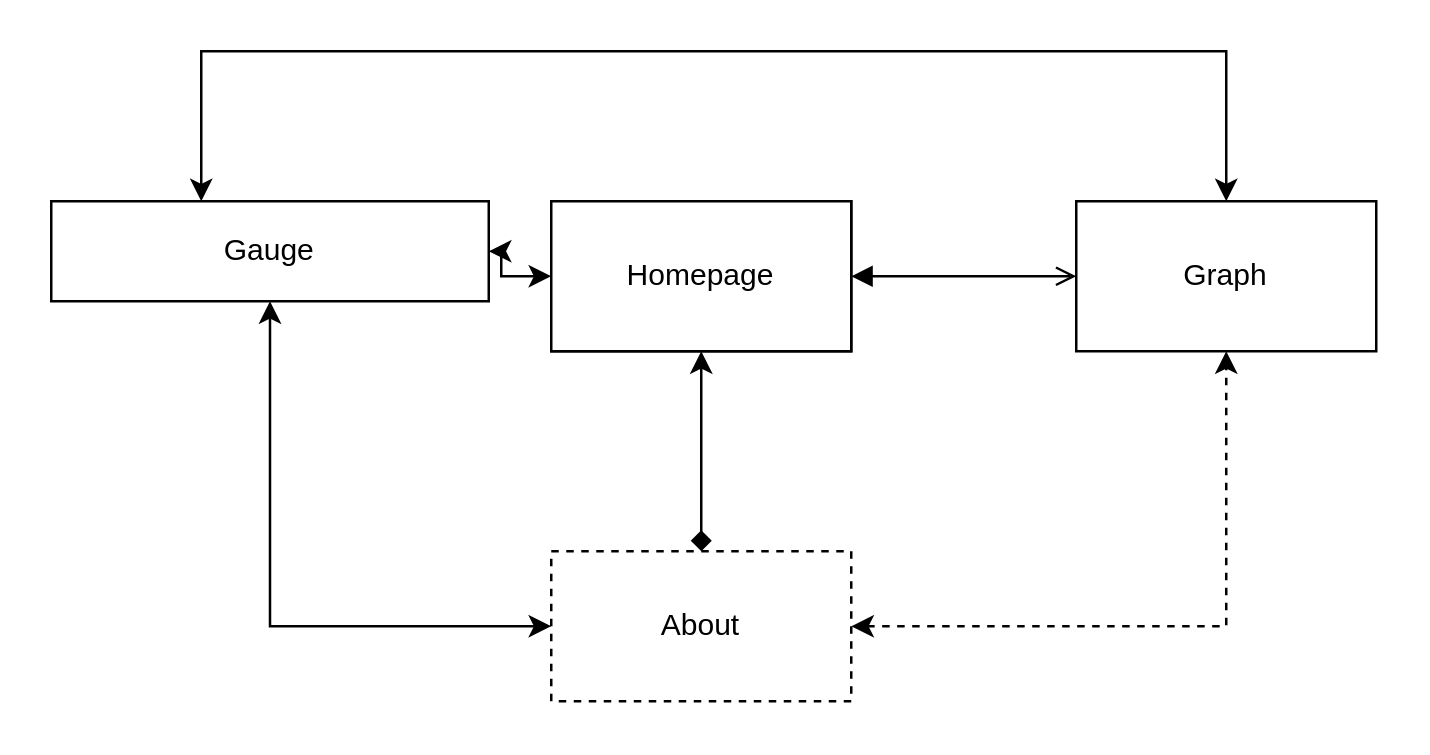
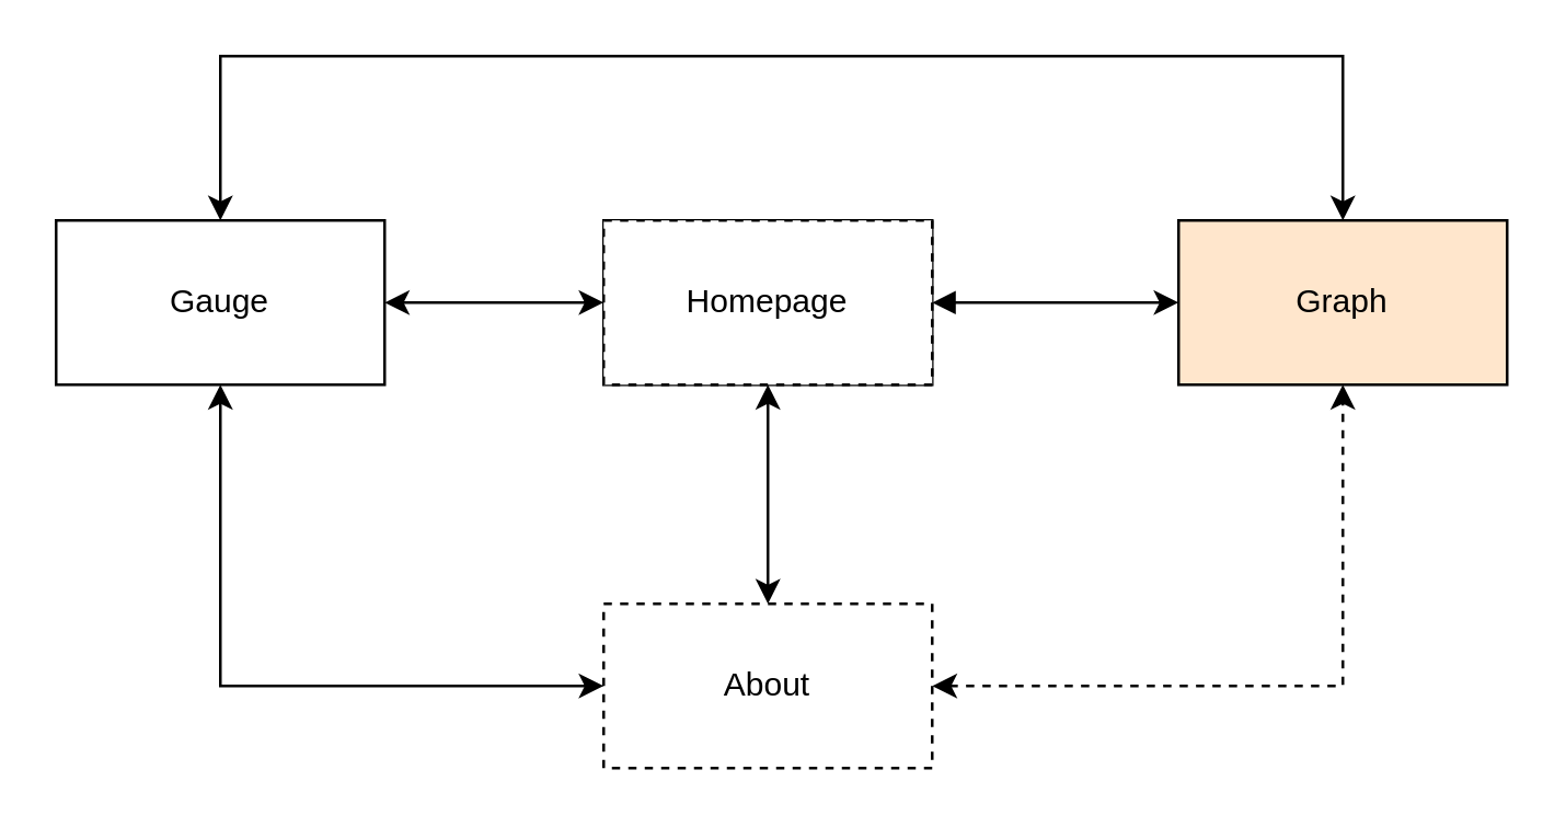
- <mxCell id="12" value="Gauge" style="rounded=0;whiteSpace=wrap;html=1;" vertex="1" parent="1"><mxGeometry x="20" y="80" width="175" height="40" as="geometry" /></mxCell>
+ <mxCell id="12" value="Gauge" style="rounded=0;whiteSpace=wrap;html=1;" vertex="1" parent="1"><mxGeometry x="20" y="80" width="120" height="60" as="geometry" /></mxCell>
- <mxCell id="6" value="Homepage" style="rounded=0;whiteSpace=wrap;html=1;" vertex="1" parent="1"><mxGeometry x="220" y="80" width="120" height="60" as="geometry" /></mxCell>
+ <mxCell id="6" value="Homepage" style="rounded=0;whiteSpace=wrap;html=1;dashed=1;" vertex="1" parent="1"><mxGeometry x="220" y="80" width="120" height="60" as="geometry" /></mxCell>
- <mxCell id="3" style="edgeStyle=orthogonalEdgeStyle;rounded=0;orthogonalLoop=1;jettySize=auto;html=1;entryX=0;entryY=0.5;entryDx=0;entryDy=0;startArrow=block;startFill=1;endArrow=open;" edge="1" parent="1" source="6" target="7"><mxGeometry relative="1" as="geometry" /></mxCell>
+ <mxCell id="3" style="edgeStyle=orthogonalEdgeStyle;rounded=0;orthogonalLoop=1;jettySize=auto;html=1;entryX=0;entryY=0.5;entryDx=0;entryDy=0;startArrow=block;startFill=1;" edge="1" parent="1" source="6" target="7"><mxGeometry relative="1" as="geometry" /></mxCell>
- <mxCell id="7" value="Graph" style="rounded=0;whiteSpace=wrap;html=1;" vertex="1" parent="1"><mxGeometry x="430" y="80" width="120" height="60" as="geometry" /></mxCell>
+ <mxCell id="7" value="Graph" style="rounded=0;whiteSpace=wrap;html=1;fillColor=#ffe6cc;" vertex="1" parent="1"><mxGeometry x="430" y="80" width="120" height="60" as="geometry" /></mxCell>
- <mxCell id="4" style="rounded=0;orthogonalLoop=1;jettySize=auto;html=1;edgeStyle=orthogonalEdgeStyle;startArrow=classic;startFill=1;endArrow=diamond;" edge="1" parent="1" source="6" target="10"><mxGeometry relative="1" as="geometry" /></mxCell>
+ <mxCell id="4" style="rounded=0;orthogonalLoop=1;jettySize=auto;html=1;edgeStyle=orthogonalEdgeStyle;startArrow=classic;startFill=1;" edge="1" parent="1" source="6" target="10"><mxGeometry relative="1" as="geometry" /></mxCell>
